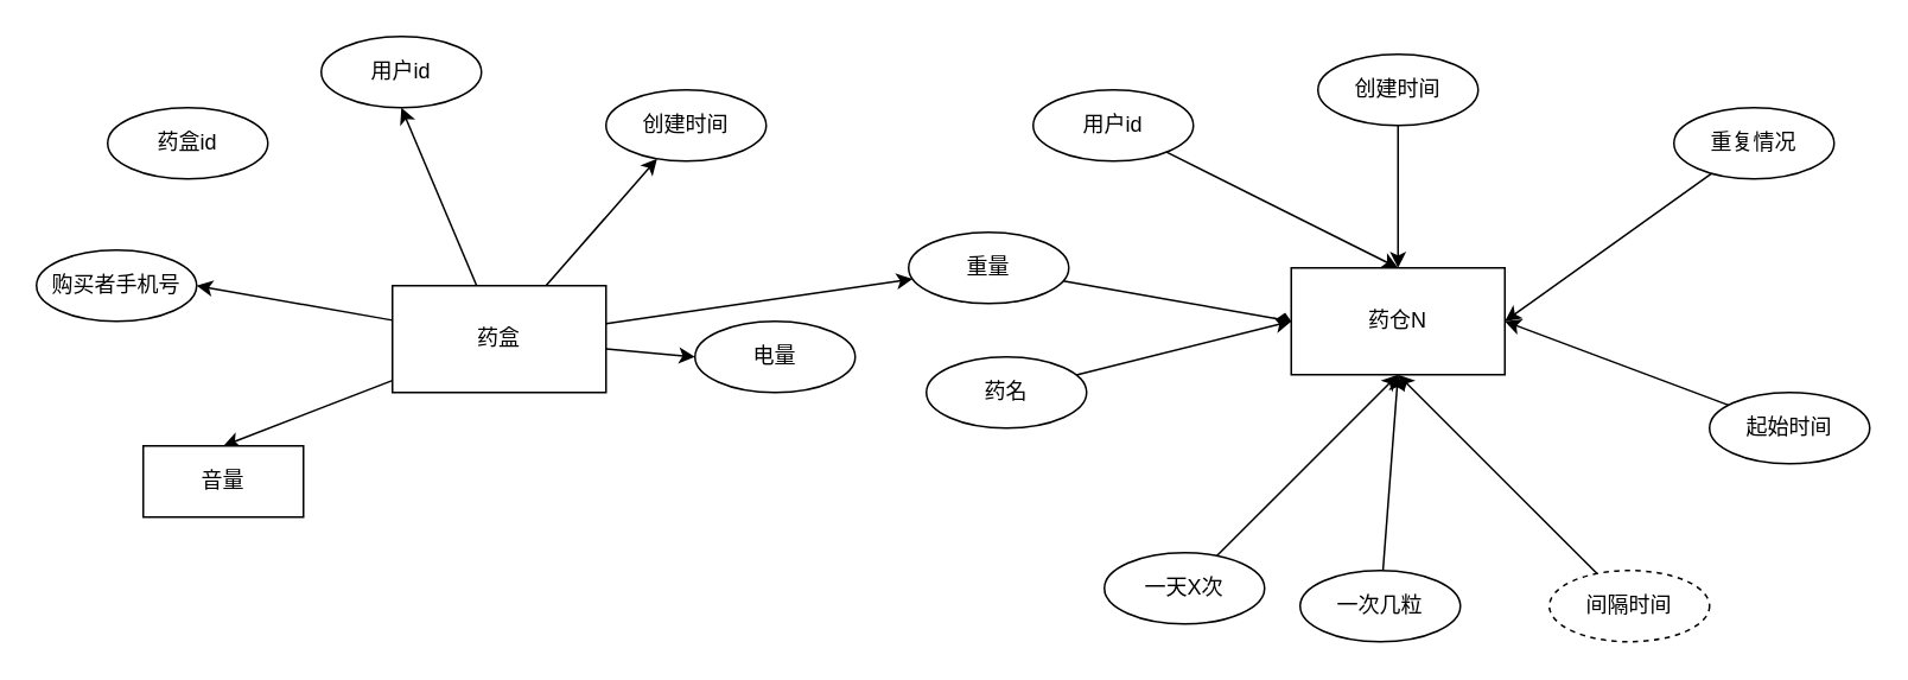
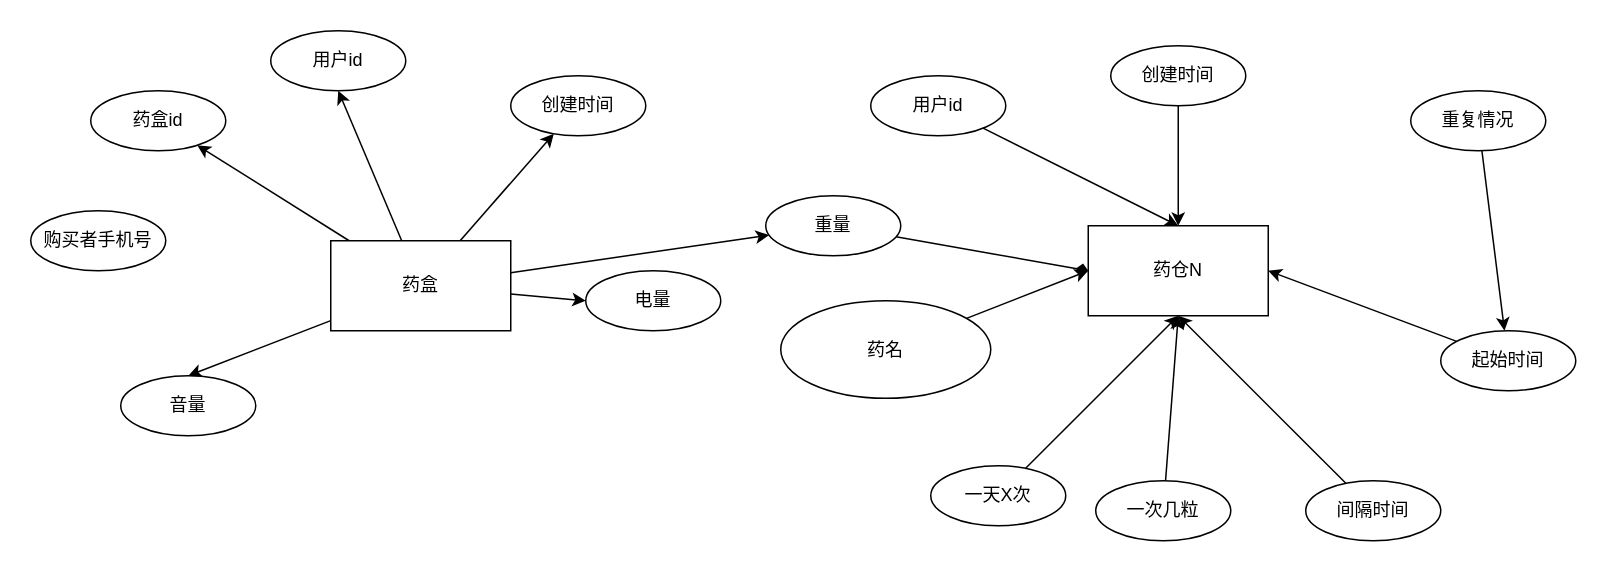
- <mxCell id="17" style="rounded=0;orthogonalLoop=1;jettySize=auto;html=1;entryX=1;entryY=0.5;entryDx=0;entryDy=0;" parent="1" source="18" target="2" edge="1"><mxGeometry relative="1" as="geometry" /></mxCell>
+ <mxCell id="17" style="rounded=0;orthogonalLoop=1;jettySize=auto;html=1;" parent="1" source="18" target="16" edge="1"><mxGeometry relative="1" as="geometry" /></mxCell>
- <mxCell id="25" style="rounded=0;orthogonalLoop=1;jettySize=auto;html=1;entryX=1;entryY=0.5;entryDx=0;entryDy=0;" edge="1" parent="1" source="27" target="29"><mxGeometry relative="1" as="geometry" /></mxCell>
+ <mxCell id="25" style="rounded=0;orthogonalLoop=1;jettySize=auto;html=1;" edge="1" parent="1" source="27" target="30"><mxGeometry relative="1" as="geometry" /></mxCell>
- <mxCell id="20" value="药名" style="ellipse;whiteSpace=wrap;html=1;" parent="1" vertex="1"><mxGeometry x="520" y="200" width="90" height="40" as="geometry" /></mxCell>
+ <mxCell id="20" value="药名" style="ellipse;whiteSpace=wrap;html=1;" parent="1" vertex="1"><mxGeometry x="520" y="200" width="140" height="65" as="geometry" /></mxCell>
- <mxCell id="31" value="音量" style="whiteSpace=wrap;html=1;rounded=0;" vertex="1" parent="1"><mxGeometry x="80" y="250" width="90" height="40" as="geometry" /></mxCell>
+ <mxCell id="31" value="音量" style="ellipse;whiteSpace=wrap;html=1;" vertex="1" parent="1"><mxGeometry x="80" y="250" width="90" height="40" as="geometry" /></mxCell>
- <mxCell id="14" value="间隔时间" style="ellipse;whiteSpace=wrap;html=1;dashed=1;" parent="1" vertex="1"><mxGeometry x="870" y="320" width="90" height="40" as="geometry" /></mxCell>
+ <mxCell id="14" value="间隔时间" style="ellipse;whiteSpace=wrap;html=1;" parent="1" vertex="1"><mxGeometry x="870" y="320" width="90" height="40" as="geometry" /></mxCell>
